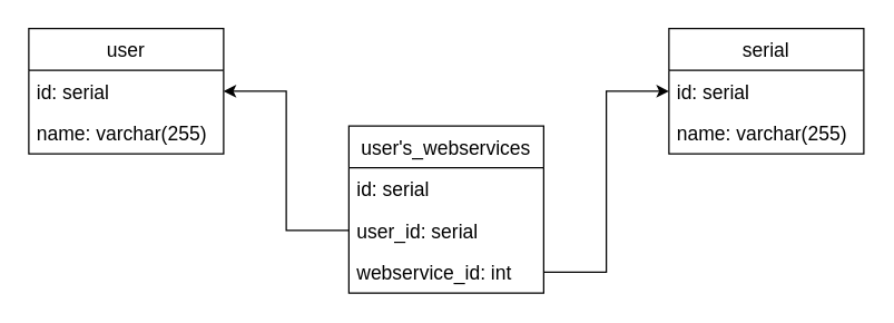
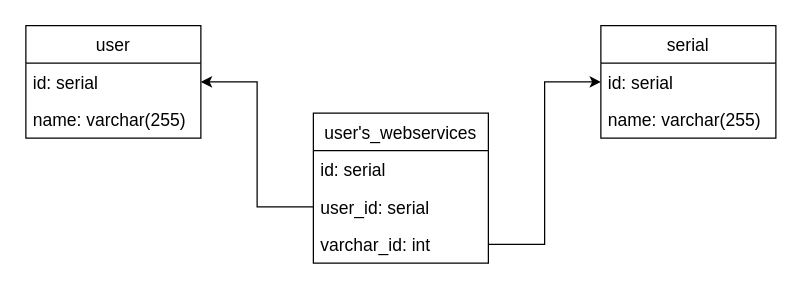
- <mxCell id="5" value="webservice_id: int" style="text;strokeColor=none;fillColor=none;align=left;verticalAlign=middle;spacingLeft=4;spacingRight=4;overflow=hidden;points=[[0,0.5],[1,0.5]];portConstraint=eastwest;rotatable=0;fontSize=14;" vertex="1" parent="2"><mxGeometry y="90" width="140" height="30" as="geometry" /></mxCell>
+ <mxCell id="5" value="varchar_id: int" style="text;strokeColor=none;fillColor=none;align=left;verticalAlign=middle;spacingLeft=4;spacingRight=4;overflow=hidden;points=[[0,0.5],[1,0.5]];portConstraint=eastwest;rotatable=0;fontSize=14;" vertex="1" parent="2"><mxGeometry y="90" width="140" height="30" as="geometry" /></mxCell>
